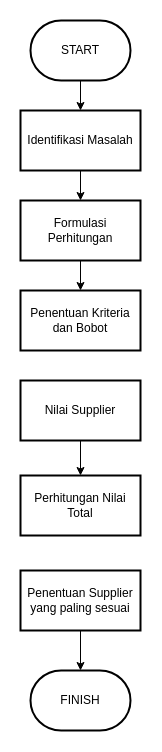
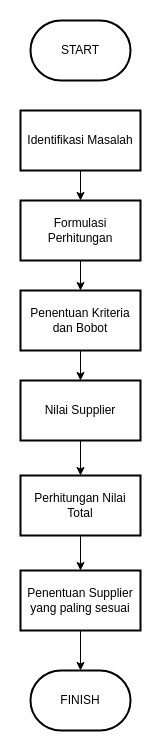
- <mxCell id="2" value="" style="edgeStyle=orthogonalEdgeStyle;rounded=0;orthogonalLoop=1;jettySize=auto;html=1;" edge="1" parent="1" source="3" target="5"><mxGeometry relative="1" as="geometry" /></mxCell>
+ <mxCell id="8" value="" style="edgeStyle=orthogonalEdgeStyle;rounded=0;orthogonalLoop=1;jettySize=auto;html=1;" edge="1" parent="1" source="9" target="11"><mxGeometry relative="1" as="geometry" /></mxCell>
+ <mxCell id="12" value="" style="edgeStyle=orthogonalEdgeStyle;rounded=0;orthogonalLoop=1;jettySize=auto;html=1;" edge="1" parent="1" source="13" target="15"><mxGeometry relative="1" as="geometry" /></mxCell>
